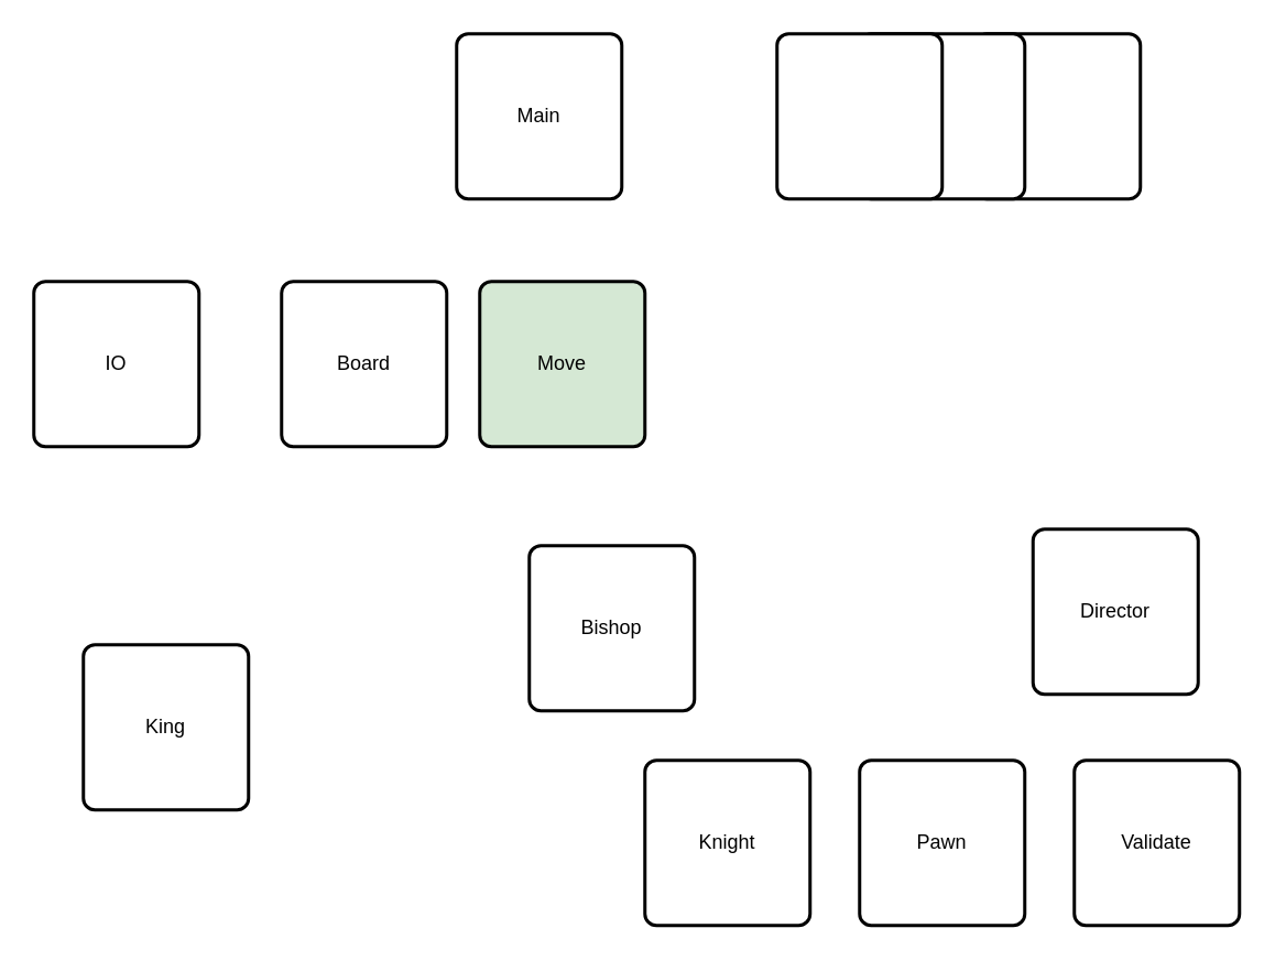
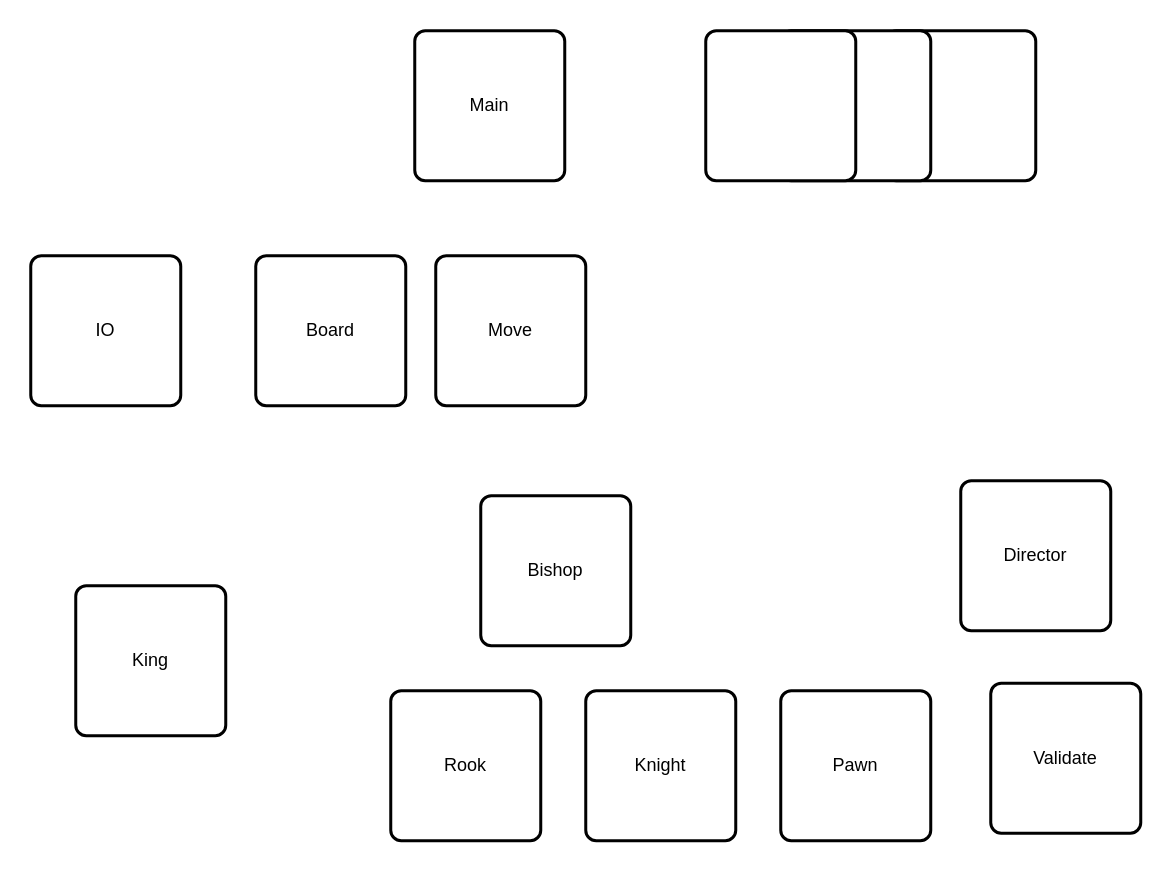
- <mxCell id="9" value="Move" style="rounded=1;whiteSpace=wrap;html=1;absoluteArcSize=1;arcSize=14;strokeWidth=2;fillColor=#d5e8d4;" vertex="1" parent="1"><mxGeometry x="290" y="170" width="100" height="100" as="geometry" /></mxCell>
+ <mxCell id="9" value="Move" style="rounded=1;whiteSpace=wrap;html=1;absoluteArcSize=1;arcSize=14;strokeWidth=2;" vertex="1" parent="1"><mxGeometry x="290" y="170" width="100" height="100" as="geometry" /></mxCell>
- <mxCell id="7" value="Director" style="rounded=1;whiteSpace=wrap;html=1;absoluteArcSize=1;arcSize=14;strokeWidth=2;" vertex="1" parent="1"><mxGeometry x="625" y="320" width="100" height="100" as="geometry" /></mxCell>
+ <mxCell id="7" value="Director" style="rounded=1;whiteSpace=wrap;html=1;absoluteArcSize=1;arcSize=14;strokeWidth=2;" vertex="1" parent="1"><mxGeometry x="640" y="320" width="100" height="100" as="geometry" /></mxCell>
+ <mxCell id="14" value="Rook" style="rounded=1;whiteSpace=wrap;html=1;absoluteArcSize=1;arcSize=14;strokeWidth=2;" vertex="1" parent="1"><mxGeometry x="260" y="460" width="100" height="100" as="geometry" /></mxCell>
- <mxCell id="8" value="Validate" style="rounded=1;whiteSpace=wrap;html=1;absoluteArcSize=1;arcSize=14;strokeWidth=2;" vertex="1" parent="1"><mxGeometry x="650" y="460" width="100" height="100" as="geometry" /></mxCell>
+ <mxCell id="8" value="Validate" style="rounded=1;whiteSpace=wrap;html=1;absoluteArcSize=1;arcSize=14;strokeWidth=2;" vertex="1" parent="1"><mxGeometry x="660" y="455" width="100" height="100" as="geometry" /></mxCell>
